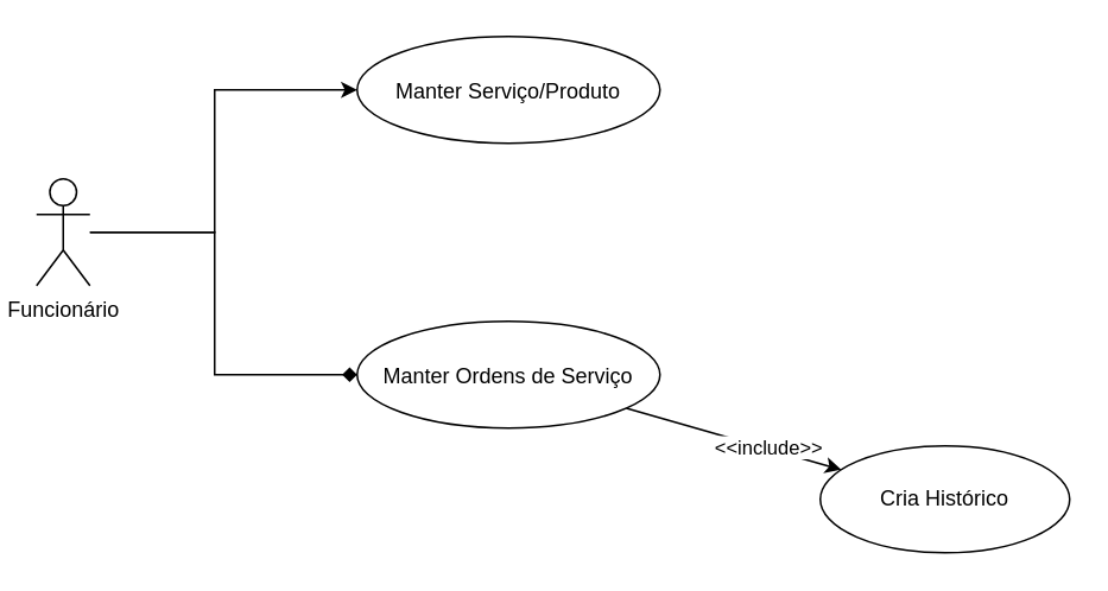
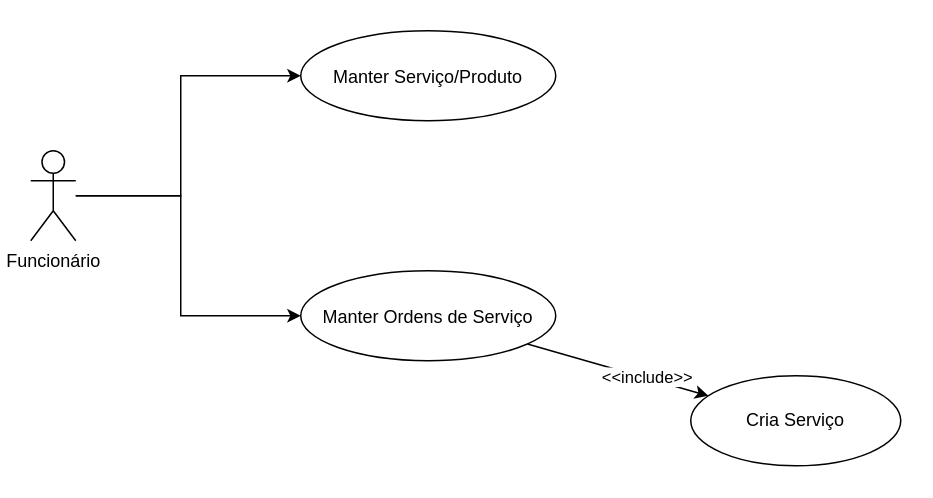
- <mxCell id="3" style="edgeStyle=orthogonalEdgeStyle;rounded=0;orthogonalLoop=1;jettySize=auto;html=1;entryX=0;entryY=0.5;entryDx=0;entryDy=0;endArrow=diamond;" parent="1" source="4" target="6" edge="1"><mxGeometry relative="1" as="geometry"><Array as="points"><mxPoint x="120" y="130" /><mxPoint x="120" y="210" /></Array></mxGeometry></mxCell>
+ <mxCell id="3" style="edgeStyle=orthogonalEdgeStyle;rounded=0;orthogonalLoop=1;jettySize=auto;html=1;entryX=0;entryY=0.5;entryDx=0;entryDy=0;" parent="1" source="4" target="6" edge="1"><mxGeometry relative="1" as="geometry"><Array as="points"><mxPoint x="120" y="130" /><mxPoint x="120" y="210" /></Array></mxGeometry></mxCell>
- <mxCell id="7" value="Cria Histórico" style="ellipse;whiteSpace=wrap;html=1;" parent="1" vertex="1"><mxGeometry x="460" y="250" width="140" height="60" as="geometry" /></mxCell>
+ <mxCell id="7" value="Cria Serviço" style="ellipse;whiteSpace=wrap;html=1;" parent="1" vertex="1"><mxGeometry x="460" y="250" width="140" height="60" as="geometry" /></mxCell>
